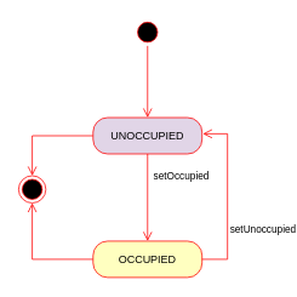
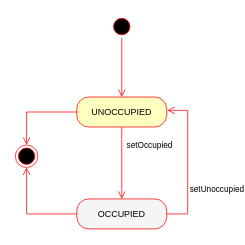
- <mxCell id="4" value="UNOCCUPIED" style="rounded=1;whiteSpace=wrap;html=1;arcSize=40;fontColor=#000000;fillColor=#e1d5e7;strokeColor=#ff0000;" vertex="1" parent="1"><mxGeometry x="102" y="129" width="120" height="40" as="geometry" /></mxCell>
+ <mxCell id="4" value="UNOCCUPIED" style="rounded=1;whiteSpace=wrap;html=1;arcSize=40;fontColor=#000000;fillColor=#ffffc0;strokeColor=#ff0000;" vertex="1" parent="1"><mxGeometry x="102" y="129" width="120" height="40" as="geometry" /></mxCell>
- <mxCell id="7" value="OCCUPIED" style="rounded=1;whiteSpace=wrap;html=1;arcSize=40;fontColor=#000000;fillColor=#ffffc0;strokeColor=#ff0000;" vertex="1" parent="1"><mxGeometry x="102" y="265" width="120" height="40" as="geometry" /></mxCell>
+ <mxCell id="7" value="OCCUPIED" style="rounded=1;whiteSpace=wrap;html=1;arcSize=40;fontColor=#000000;fillColor=#f5f5f5;strokeColor=#ff0000;" vertex="1" parent="1"><mxGeometry x="102" y="265" width="120" height="40" as="geometry" /></mxCell>
